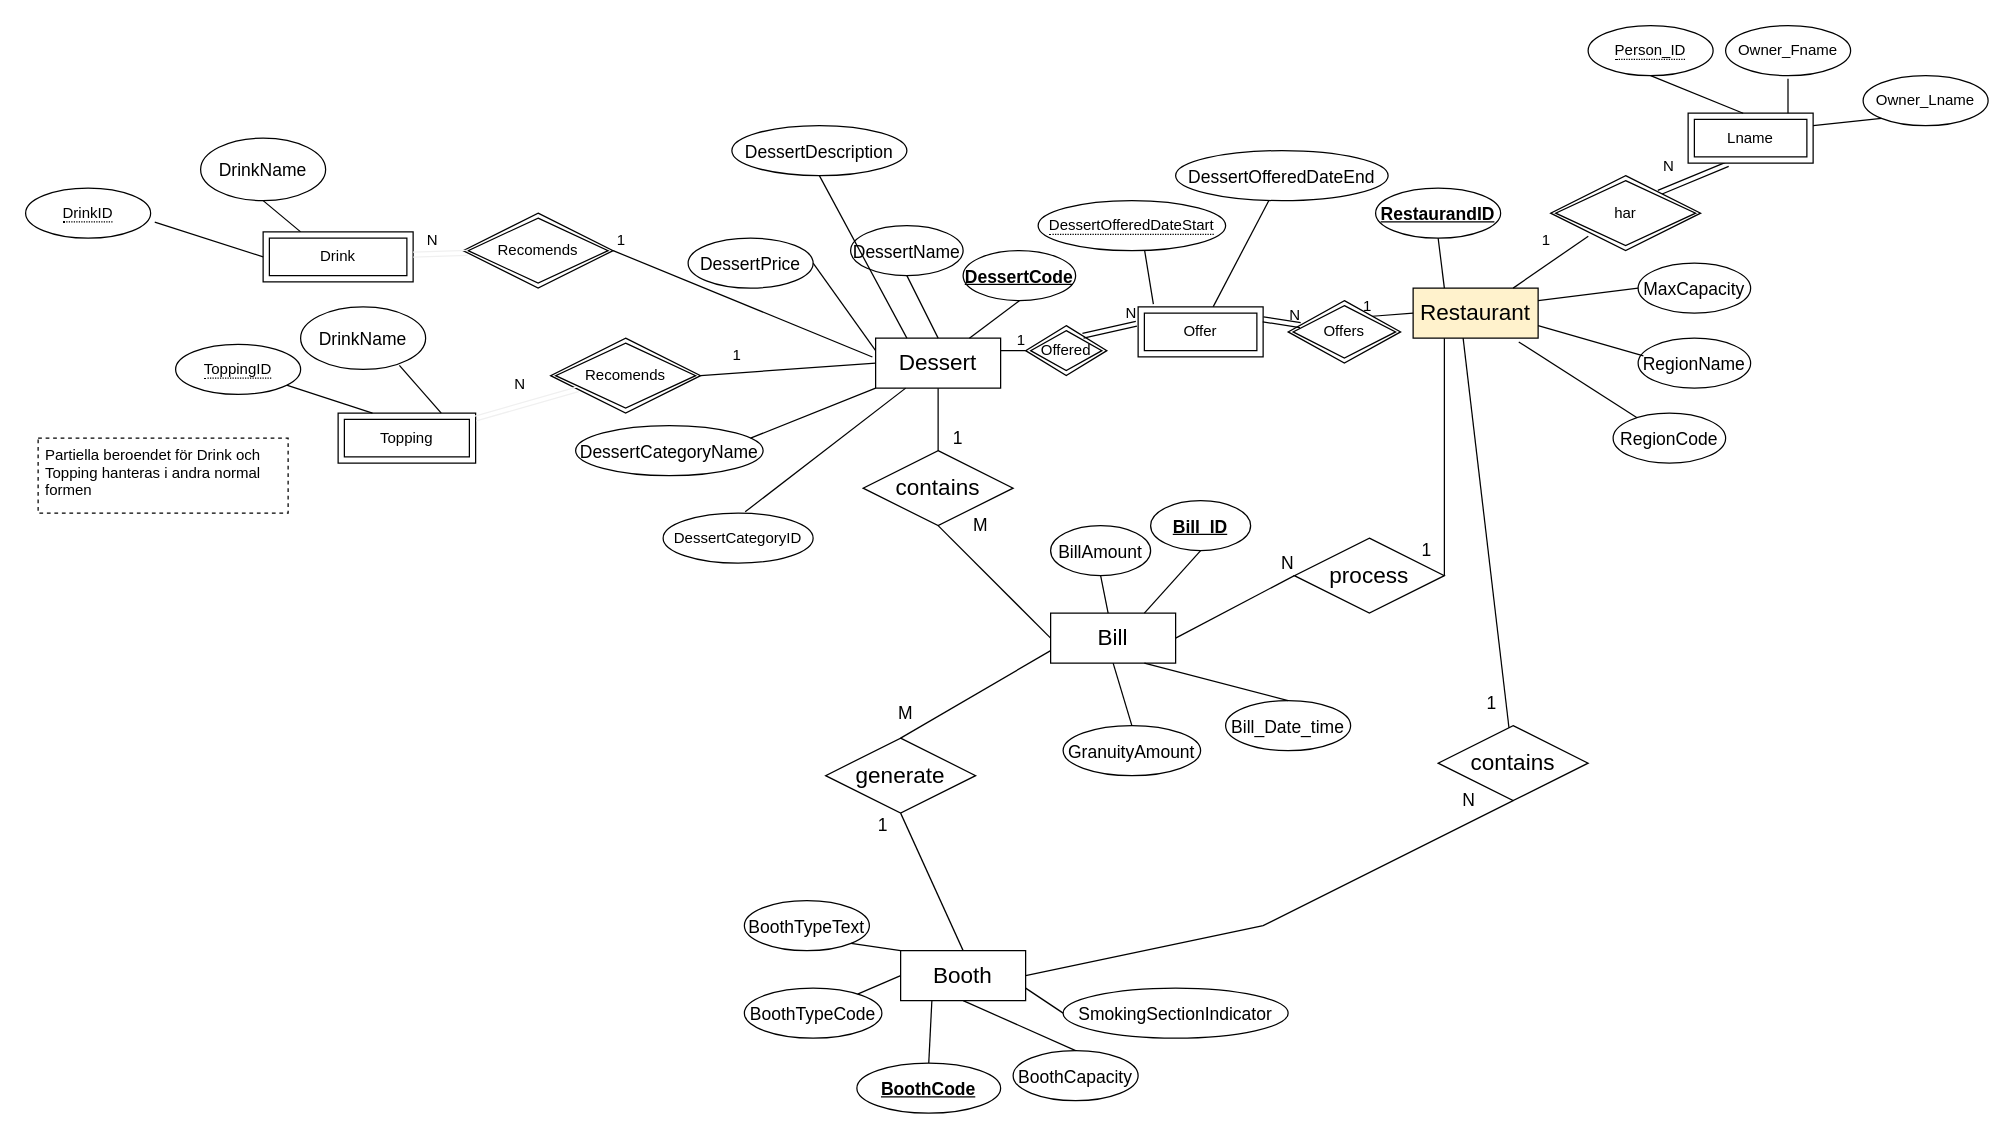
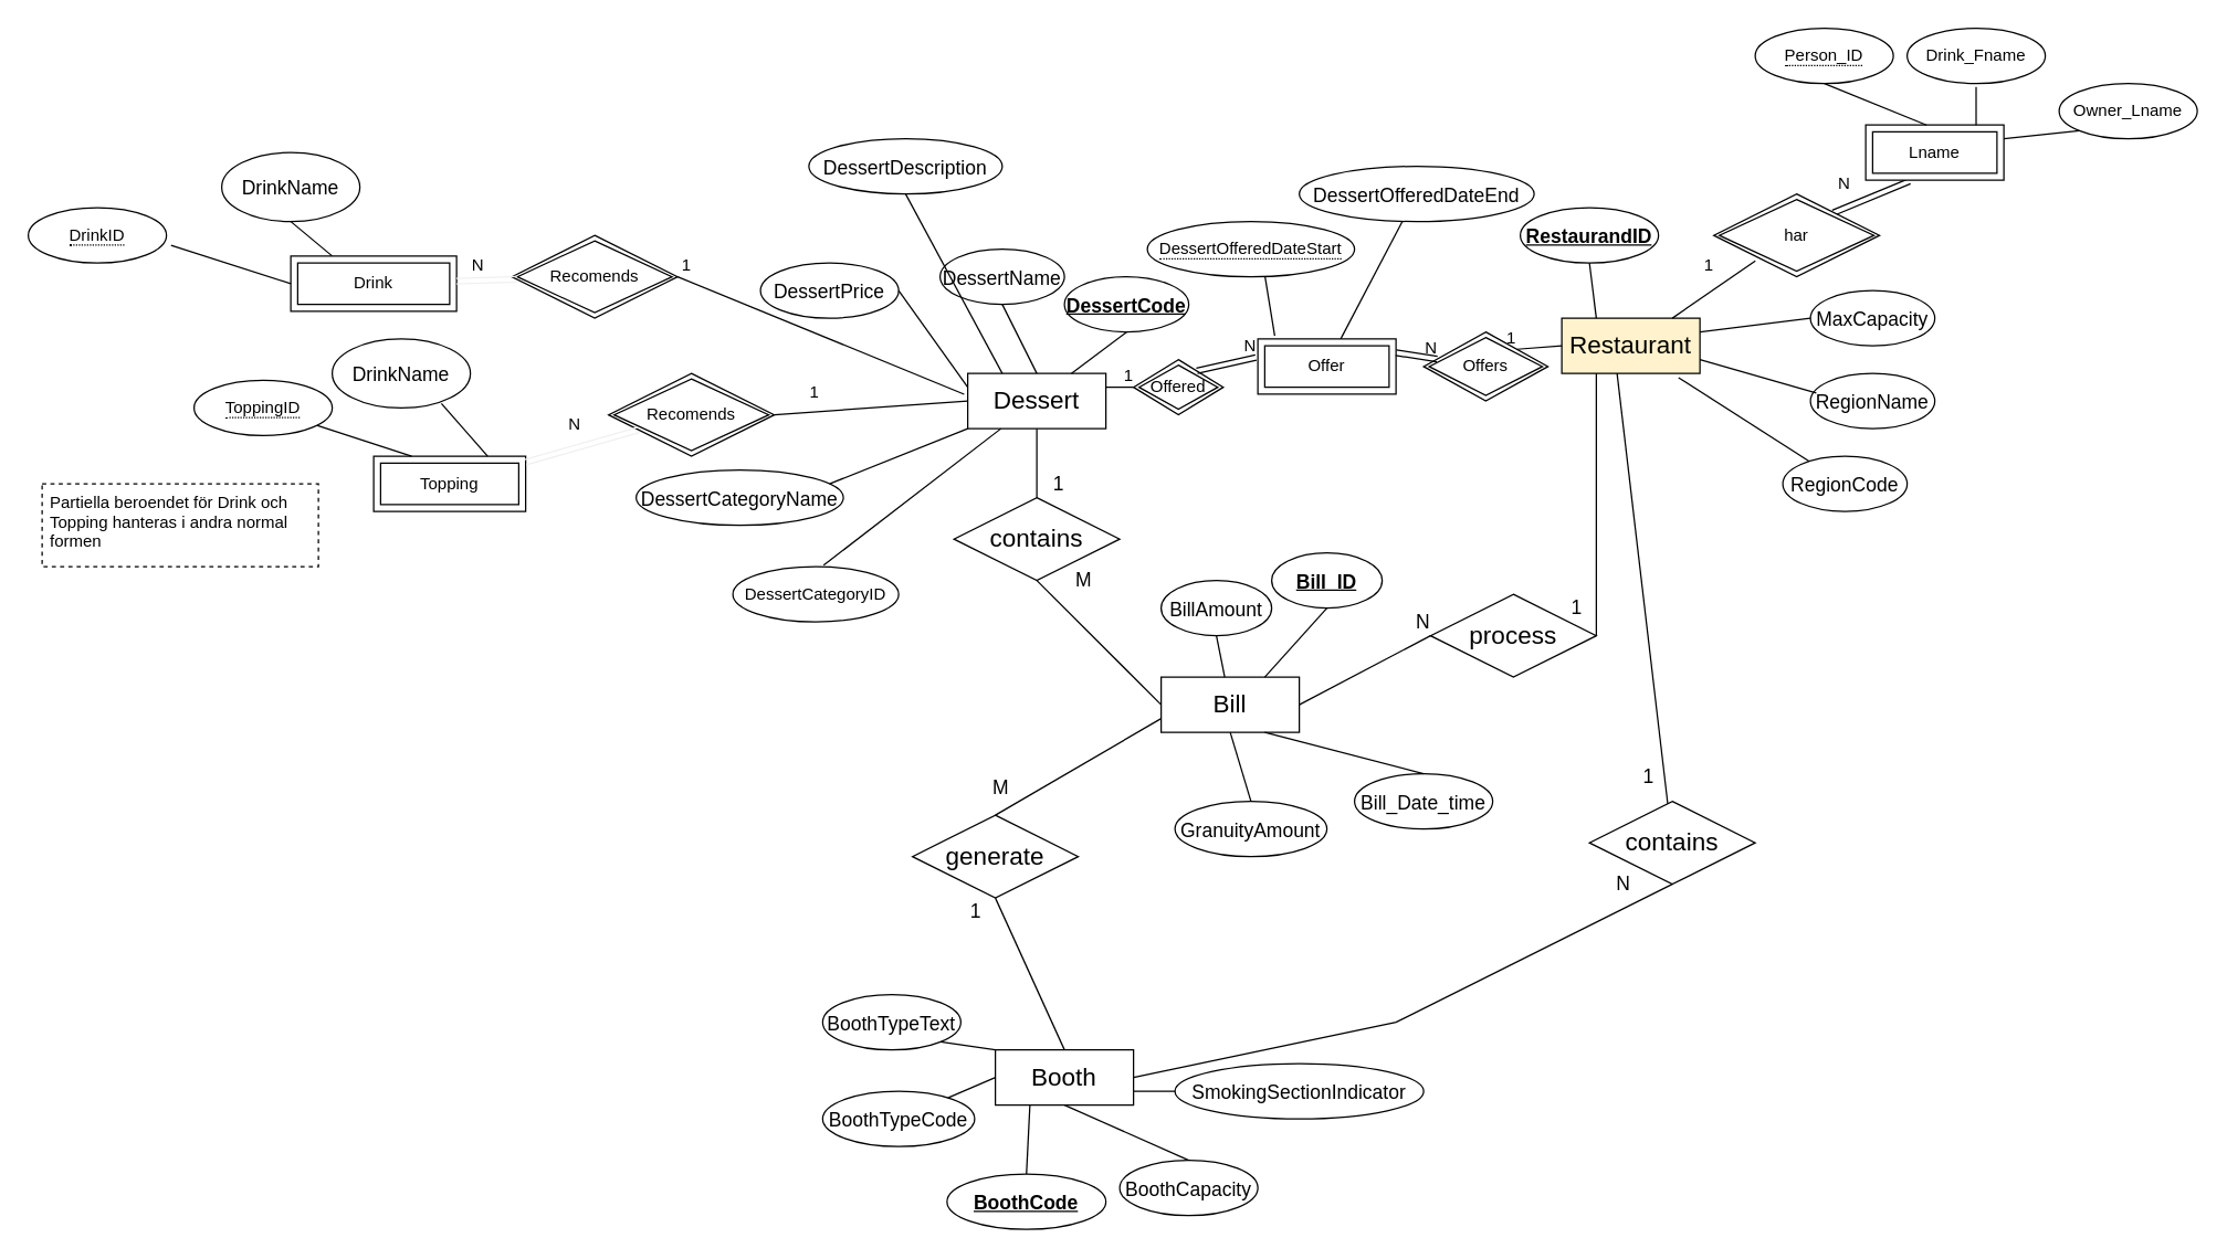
- <mxCell id="68" value="Owner_Fname" style="ellipse;whiteSpace=wrap;html=1;align=center;" parent="1" vertex="1"><mxGeometry x="1380" y="20" width="100" height="40" as="geometry" /></mxCell>
+ <mxCell id="68" value="Drink_Fname" style="ellipse;whiteSpace=wrap;html=1;align=center;" parent="1" vertex="1"><mxGeometry x="1380" y="20" width="100" height="40" as="geometry" /></mxCell>
- <mxCell id="53" value="&lt;font style=&quot;font-size: 14px&quot;&gt;SmokingSectionIndicator&lt;/font&gt;" style="ellipse;whiteSpace=wrap;html=1;align=center;fontSize=18;" parent="1" vertex="1"><mxGeometry x="850" y="790" width="180" height="40" as="geometry" /></mxCell>
+ <mxCell id="53" value="&lt;font style=&quot;font-size: 14px&quot;&gt;SmokingSectionIndicator&lt;/font&gt;" style="ellipse;whiteSpace=wrap;html=1;align=center;fontSize=18;" parent="1" vertex="1"><mxGeometry x="850" y="770" width="180" height="40" as="geometry" /></mxCell>
